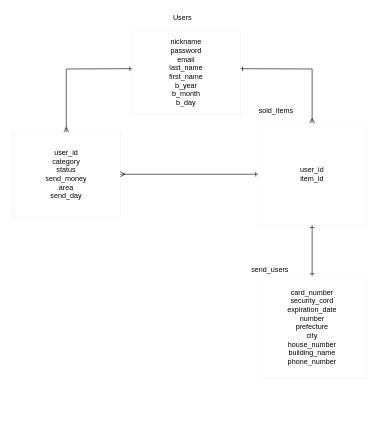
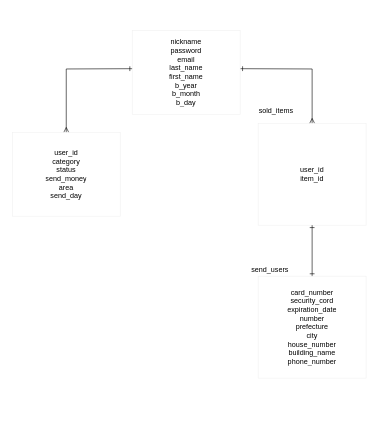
- <mxCell id="8" value="Users" style="text;html=1;strokeColor=none;fillColor=none;align=center;verticalAlign=middle;whiteSpace=wrap;rounded=0;" parent="1" vertex="1"><mxGeometry x="284" y="20" width="40" height="20" as="geometry" /></mxCell>
- <mxCell id="6" style="edgeStyle=orthogonalEdgeStyle;rounded=0;orthogonalLoop=1;jettySize=auto;html=1;exitX=0;exitY=0.5;exitDx=0;exitDy=0;entryX=1;entryY=0.5;entryDx=0;entryDy=0;startArrow=ERone;startFill=0;endArrow=ERmany;endFill=0;" parent="1" source="7" target="5" edge="1"><mxGeometry relative="1" as="geometry"><mxPoint x="200" y="395" as="targetPoint" /></mxGeometry></mxCell>
